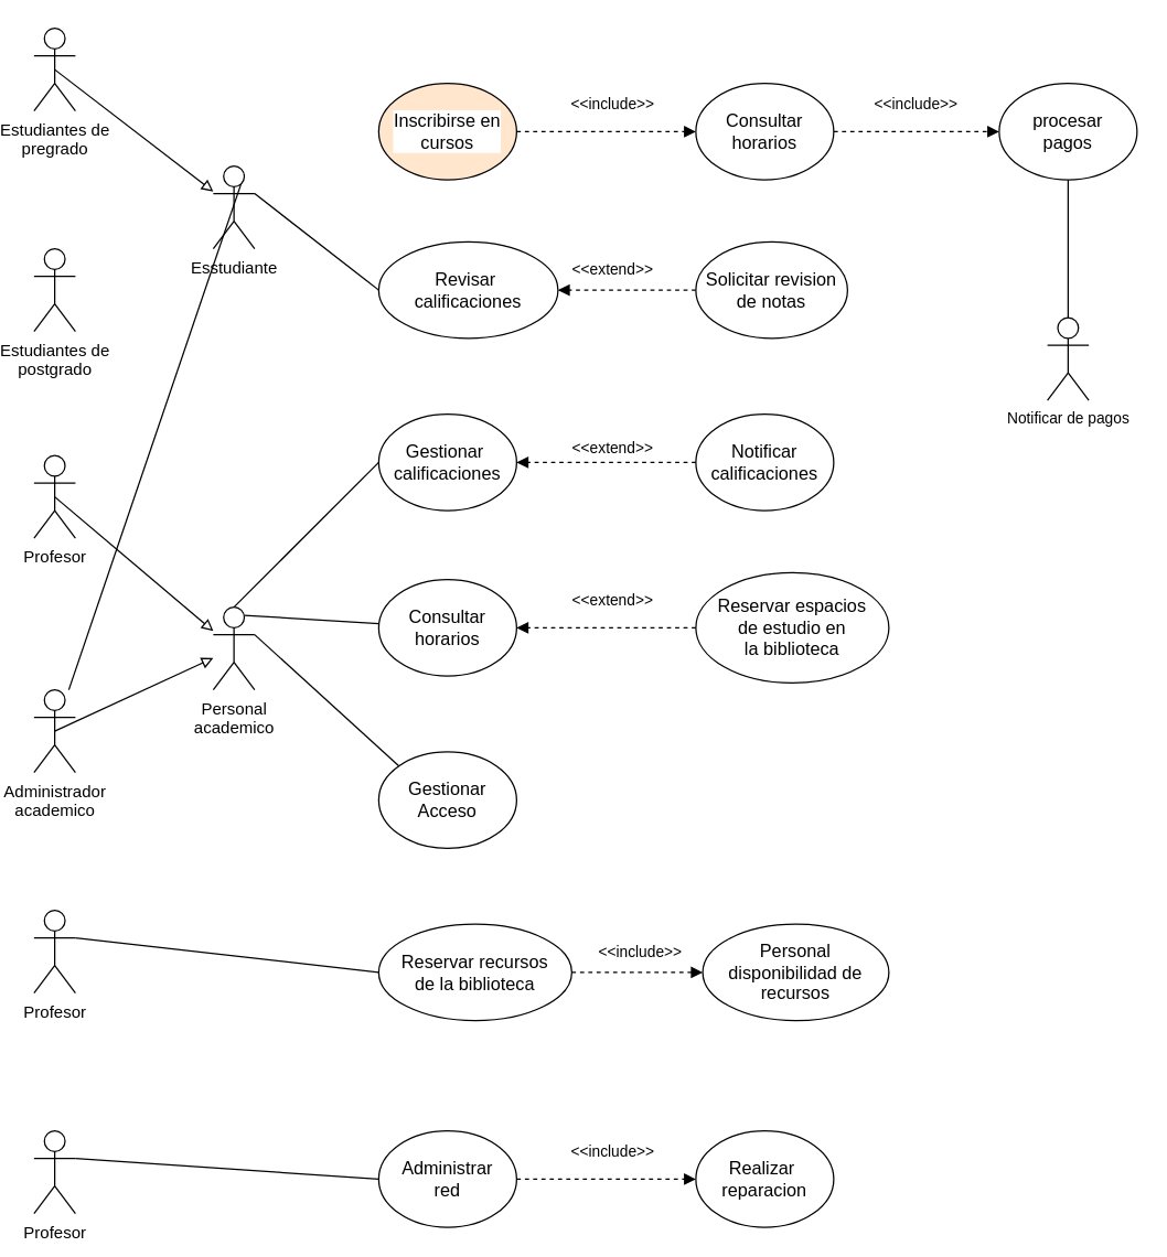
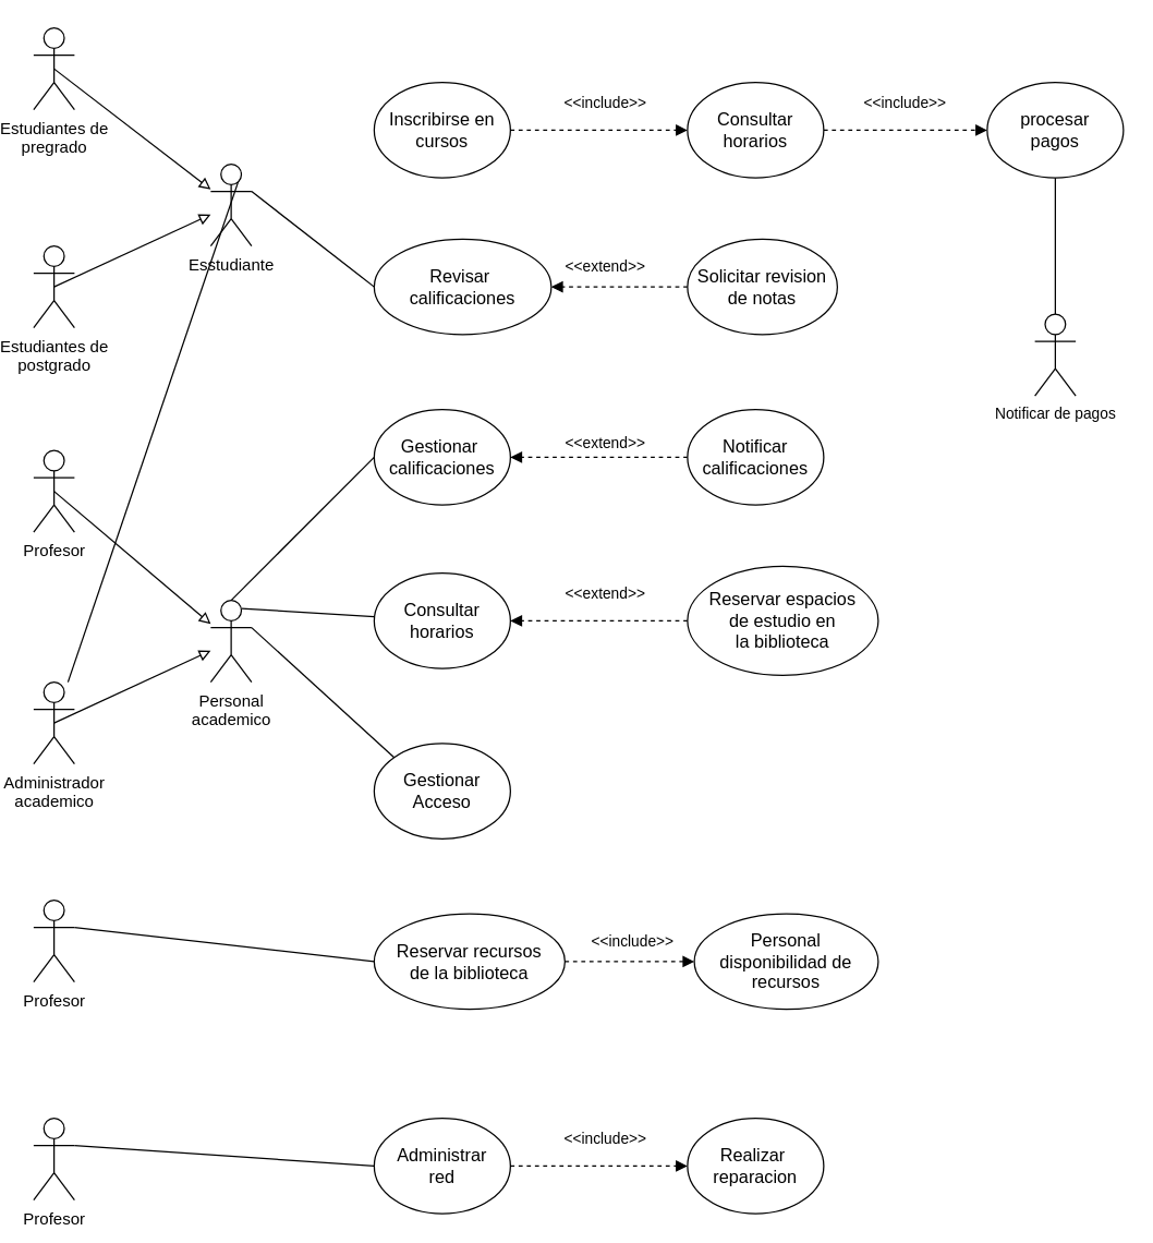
- <mxCell id="22" value="&lt;font style=&quot;font-size: 13px;&quot;&gt;Inscribirse en&lt;/font&gt;&lt;div style=&quot;font-size: 13px;&quot;&gt;&lt;font style=&quot;font-size: 13px;&quot;&gt;cursos&lt;/font&gt;&lt;/div&gt;" style="ellipse;whiteSpace=wrap;html=1;fontFamily=Helvetica;fontSize=11;fontColor=default;labelBackgroundColor=default;fillColor=#ffe6cc;" parent="1" vertex="1"><mxGeometry x="270" y="60" width="100" height="70" as="geometry" /></mxCell>
+ <mxCell id="22" value="&lt;font style=&quot;font-size: 13px;&quot;&gt;Inscribirse en&lt;/font&gt;&lt;div style=&quot;font-size: 13px;&quot;&gt;&lt;font style=&quot;font-size: 13px;&quot;&gt;cursos&lt;/font&gt;&lt;/div&gt;" style="ellipse;whiteSpace=wrap;html=1;fontFamily=Helvetica;fontSize=11;fontColor=default;labelBackgroundColor=default;" parent="1" vertex="1"><mxGeometry x="270" y="60" width="100" height="70" as="geometry" /></mxCell>
+ <mxCell id="7" style="edgeStyle=none;rounded=0;orthogonalLoop=1;jettySize=auto;html=1;strokeColor=default;align=center;verticalAlign=middle;fontFamily=Helvetica;fontSize=11;fontColor=default;labelBackgroundColor=default;endArrow=block;endFill=0;exitX=0.5;exitY=0.5;exitDx=0;exitDy=0;exitPerimeter=0;" parent="1" source="8" target="6" edge="1"><mxGeometry relative="1" as="geometry" /></mxCell>
